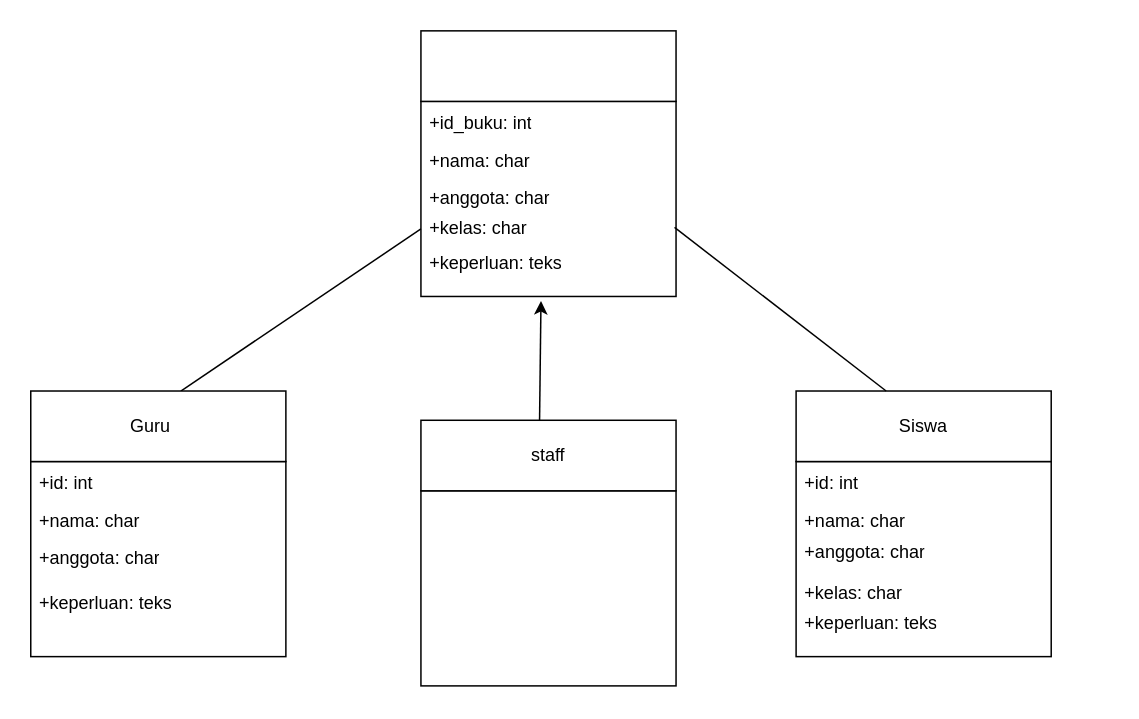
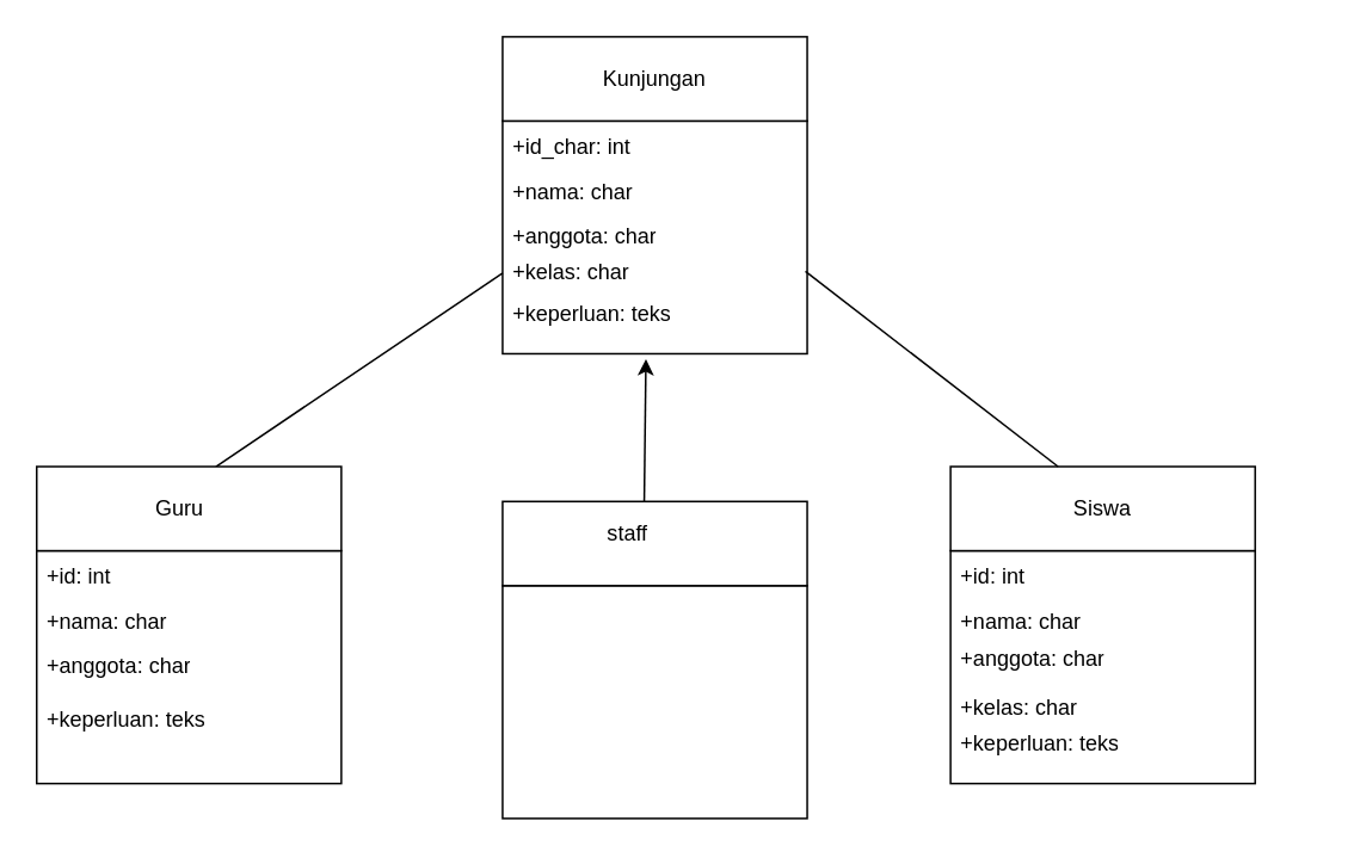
+ <mxCell id="4" value="Kunjungan" style="text;html=1;strokeColor=none;fillColor=none;align=center;verticalAlign=middle;whiteSpace=wrap;rounded=0;" vertex="1" parent="1"><mxGeometry x="320" y="28.5" width="90" height="30" as="geometry" /></mxCell>
- <mxCell id="6" value="+id_buku: int" style="text;strokeColor=none;fillColor=none;align=left;verticalAlign=middle;spacingLeft=4;spacingRight=4;overflow=hidden;points=[[0,0.5],[1,0.5]];portConstraint=eastwest;rotatable=0;whiteSpace=wrap;html=1;" vertex="1" parent="1"><mxGeometry x="280" y="67" width="207" height="30" as="geometry" /></mxCell>
+ <mxCell id="6" value="+id_char: int" style="text;strokeColor=none;fillColor=none;align=left;verticalAlign=middle;spacingLeft=4;spacingRight=4;overflow=hidden;points=[[0,0.5],[1,0.5]];portConstraint=eastwest;rotatable=0;whiteSpace=wrap;html=1;" vertex="1" parent="1"><mxGeometry x="280" y="67" width="207" height="30" as="geometry" /></mxCell>
- <mxCell id="30" value="staff" style="text;html=1;strokeColor=none;fillColor=none;align=center;verticalAlign=middle;whiteSpace=wrap;rounded=0;" vertex="1" parent="1"><mxGeometry x="320" y="288" width="90" height="30" as="geometry" /></mxCell>
+ <mxCell id="30" value="staff" style="text;html=1;strokeColor=none;fillColor=none;align=center;verticalAlign=middle;whiteSpace=wrap;rounded=0;" vertex="1" parent="1"><mxGeometry x="305" y="283" width="90" height="30" as="geometry" /></mxCell>
